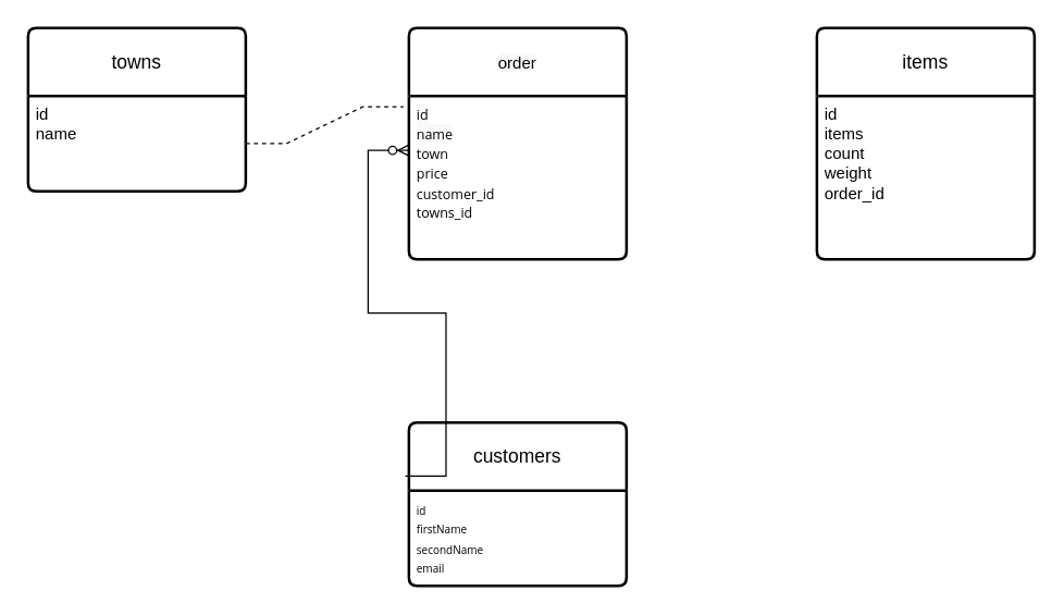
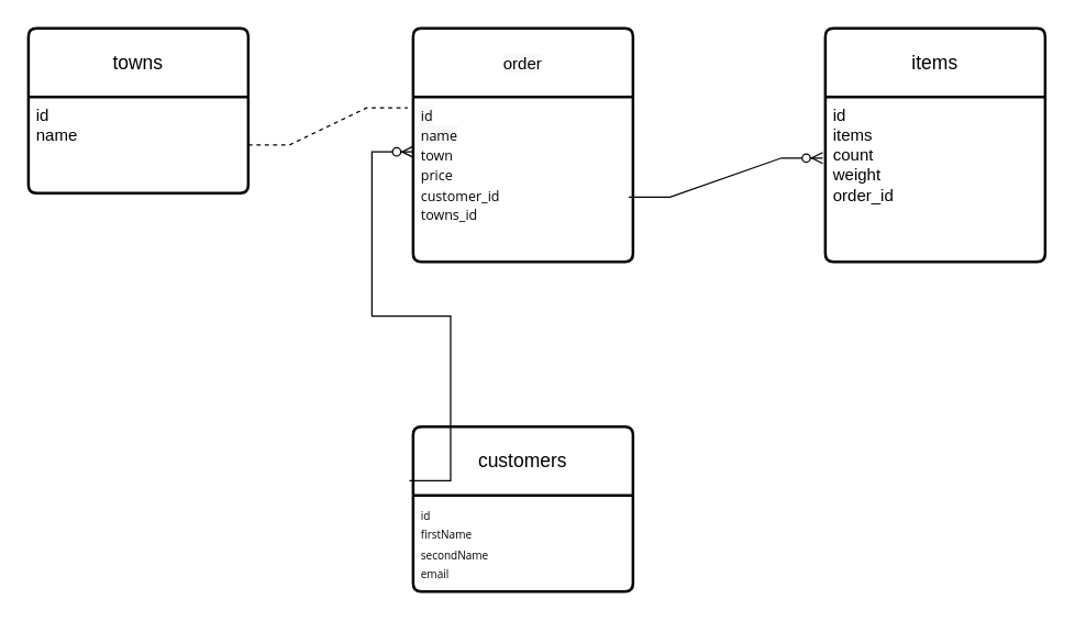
+ <mxCell id="6" value="" style="edgeStyle=entityRelationEdgeStyle;fontSize=12;html=1;endArrow=ERzeroToMany;endFill=1;rounded=0;entryX=-0.012;entryY=0.371;entryDx=0;entryDy=0;entryPerimeter=0;exitX=0.981;exitY=0.608;exitDx=0;exitDy=0;exitPerimeter=0;" edge="1" parent="1" source="3" target="5"><mxGeometry width="100" height="100" relative="1" as="geometry"><mxPoint x="460" y="160" as="sourcePoint" /><mxPoint x="560" y="60" as="targetPoint" /></mxGeometry></mxCell>
